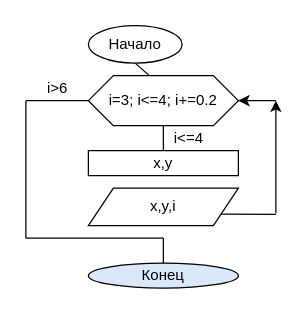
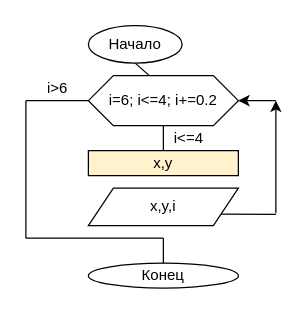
- <mxCell id="4" value="i=3; i&amp;lt;=4; i+=0.2" style="shape=hexagon;perimeter=hexagonPerimeter2;whiteSpace=wrap;html=1;fixedSize=1;" parent="1" vertex="1"><mxGeometry x="70" y="60" width="120" height="40" as="geometry" /></mxCell>
+ <mxCell id="4" value="i=6; i&amp;lt;=4; i+=0.2" style="shape=hexagon;perimeter=hexagonPerimeter2;whiteSpace=wrap;html=1;fixedSize=1;" parent="1" vertex="1"><mxGeometry x="70" y="60" width="120" height="40" as="geometry" /></mxCell>
- <mxCell id="7" value="x,y" style="rounded=0;whiteSpace=wrap;html=1;" parent="1" vertex="1"><mxGeometry x="70" y="120" width="120" height="20" as="geometry" /></mxCell>
+ <mxCell id="7" value="x,y" style="rounded=0;whiteSpace=wrap;html=1;fillColor=#fff2cc;" parent="1" vertex="1"><mxGeometry x="70" y="120" width="120" height="20" as="geometry" /></mxCell>
- <mxCell id="13" value="Конец" style="ellipse;whiteSpace=wrap;html=1;fillColor=#dae8fc;" parent="1" vertex="1"><mxGeometry x="70" y="210" width="120" height="20" as="geometry" /></mxCell>
+ <mxCell id="13" value="Конец" style="ellipse;whiteSpace=wrap;html=1;" parent="1" vertex="1"><mxGeometry x="70" y="210" width="120" height="20" as="geometry" /></mxCell>
